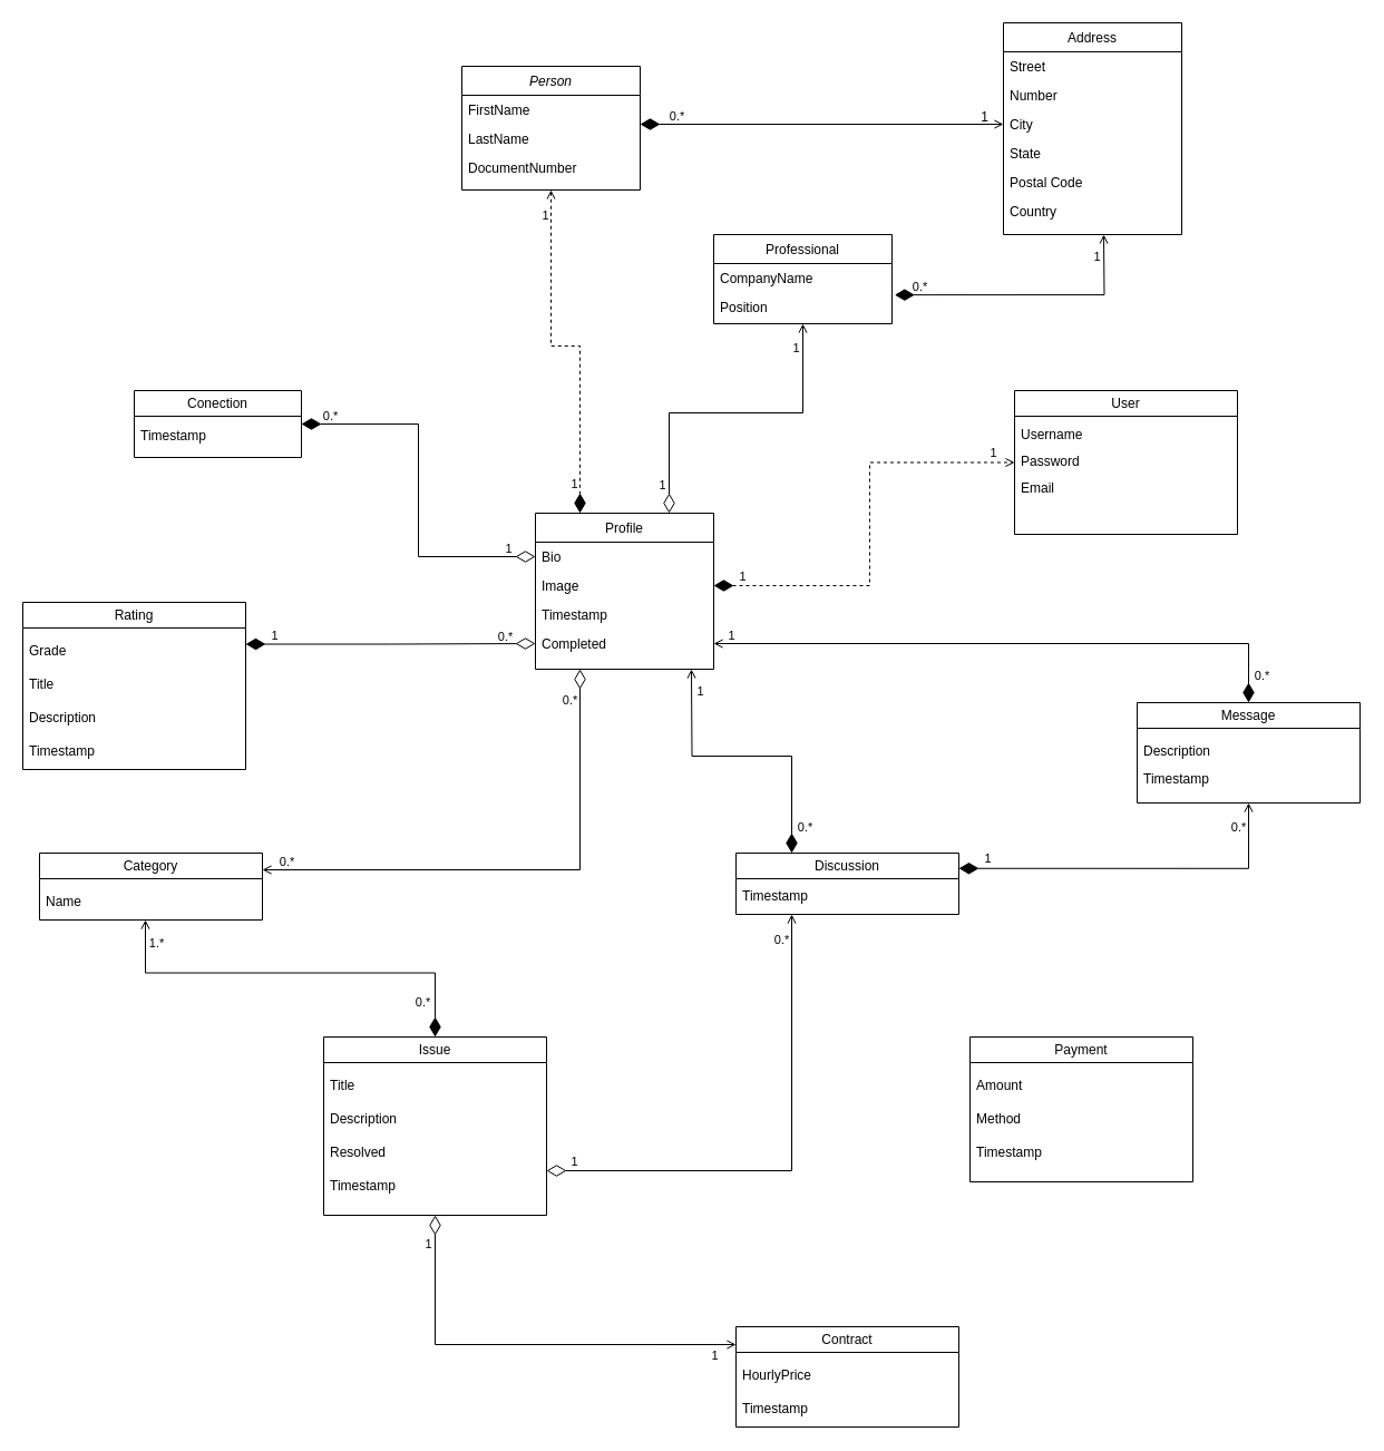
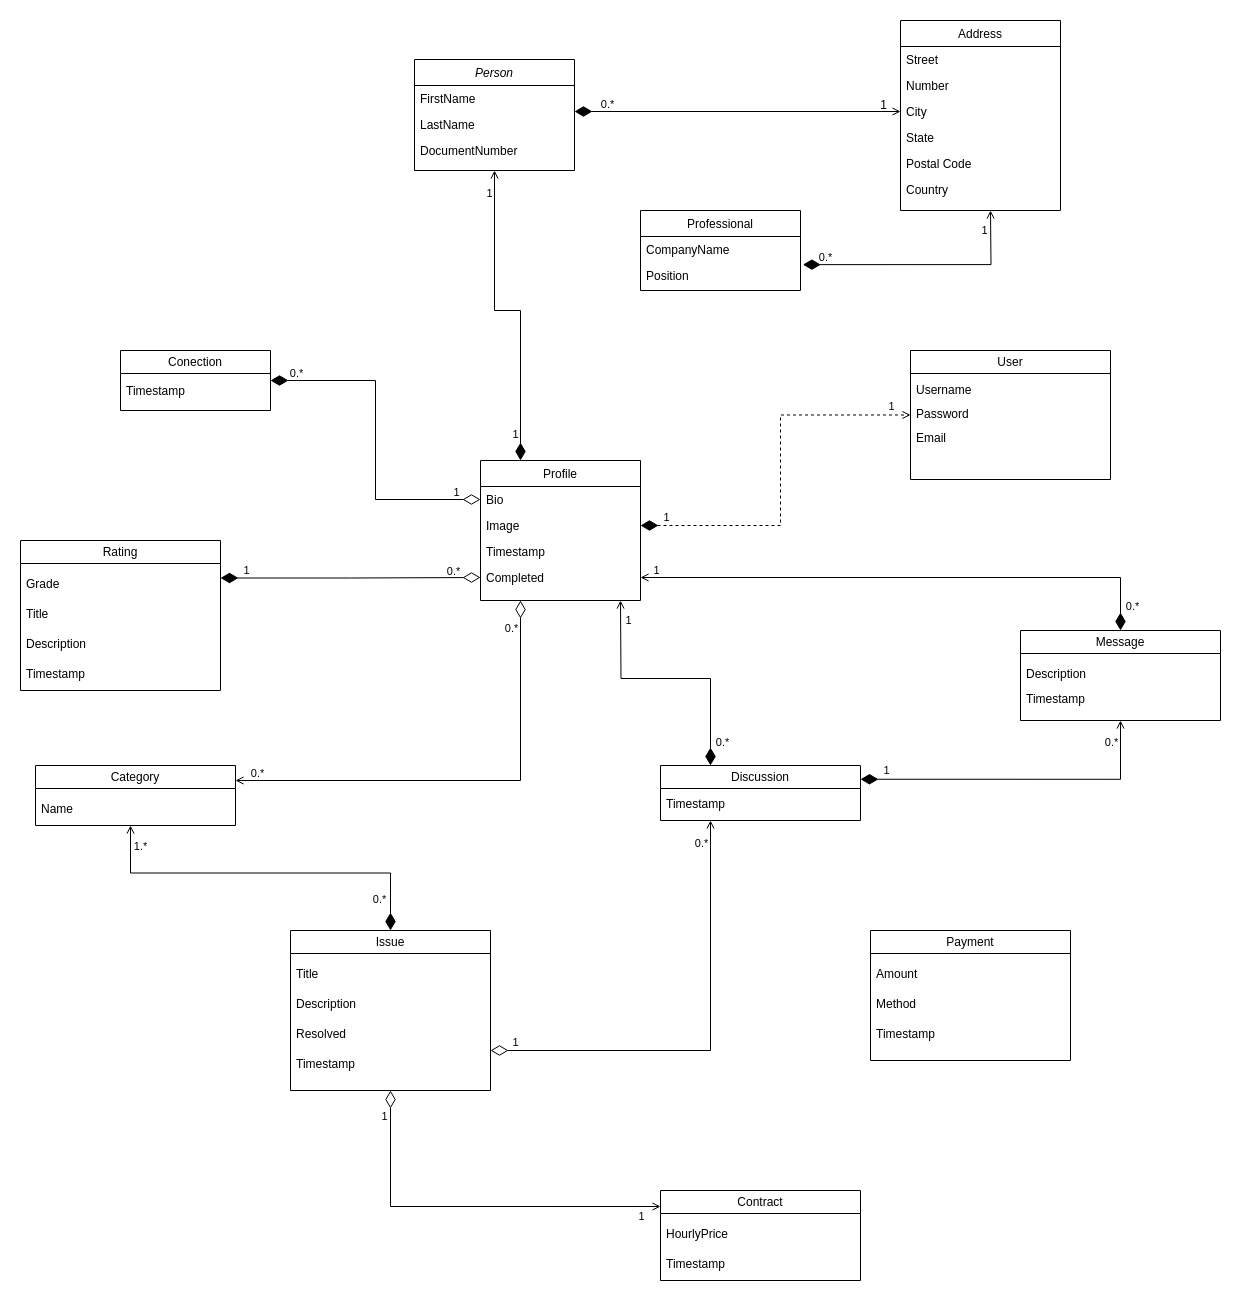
- <mxCell id="2" style="edgeStyle=orthogonalEdgeStyle;rounded=0;orthogonalLoop=1;jettySize=auto;html=1;exitX=0.5;exitY=1;exitDx=0;exitDy=0;entryX=0.25;entryY=0;entryDx=0;entryDy=0;endArrow=diamondThin;endFill=1;startArrow=open;startFill=0;endSize=15;dashed=1;" edge="1" parent="1" source="5" target="15"><mxGeometry relative="1" as="geometry" /></mxCell>
+ <mxCell id="2" style="edgeStyle=orthogonalEdgeStyle;rounded=0;orthogonalLoop=1;jettySize=auto;html=1;exitX=0.5;exitY=1;exitDx=0;exitDy=0;entryX=0.25;entryY=0;entryDx=0;entryDy=0;endArrow=diamondThin;endFill=1;startArrow=open;startFill=0;endSize=15;" edge="1" parent="1" source="5" target="15"><mxGeometry relative="1" as="geometry" /></mxCell>
- <mxCell id="12" style="edgeStyle=orthogonalEdgeStyle;rounded=0;orthogonalLoop=1;jettySize=auto;html=1;exitX=0.75;exitY=0;exitDx=0;exitDy=0;entryX=0.5;entryY=1;entryDx=0;entryDy=0;endArrow=open;endFill=0;startArrow=diamondThin;startFill=0;startSize=15;" parent="1" source="15" target="9" edge="1"><mxGeometry relative="1" as="geometry" /></mxCell>
- <mxCell id="13" value="1" style="edgeLabel;html=1;align=center;verticalAlign=middle;resizable=0;points=[];labelBackgroundColor=none;" parent="12" vertex="1" connectable="0"><mxGeometry x="0.679" y="2" relative="1" as="geometry"><mxPoint x="-5" y="-26" as="offset" /></mxGeometry></mxCell>
- <mxCell id="14" value="1" style="edgeLabel;html=1;align=center;verticalAlign=middle;resizable=0;points=[];labelBackgroundColor=none;" parent="12" vertex="1" connectable="0"><mxGeometry x="-0.805" relative="1" as="geometry"><mxPoint x="-7" y="2" as="offset" /></mxGeometry></mxCell>
